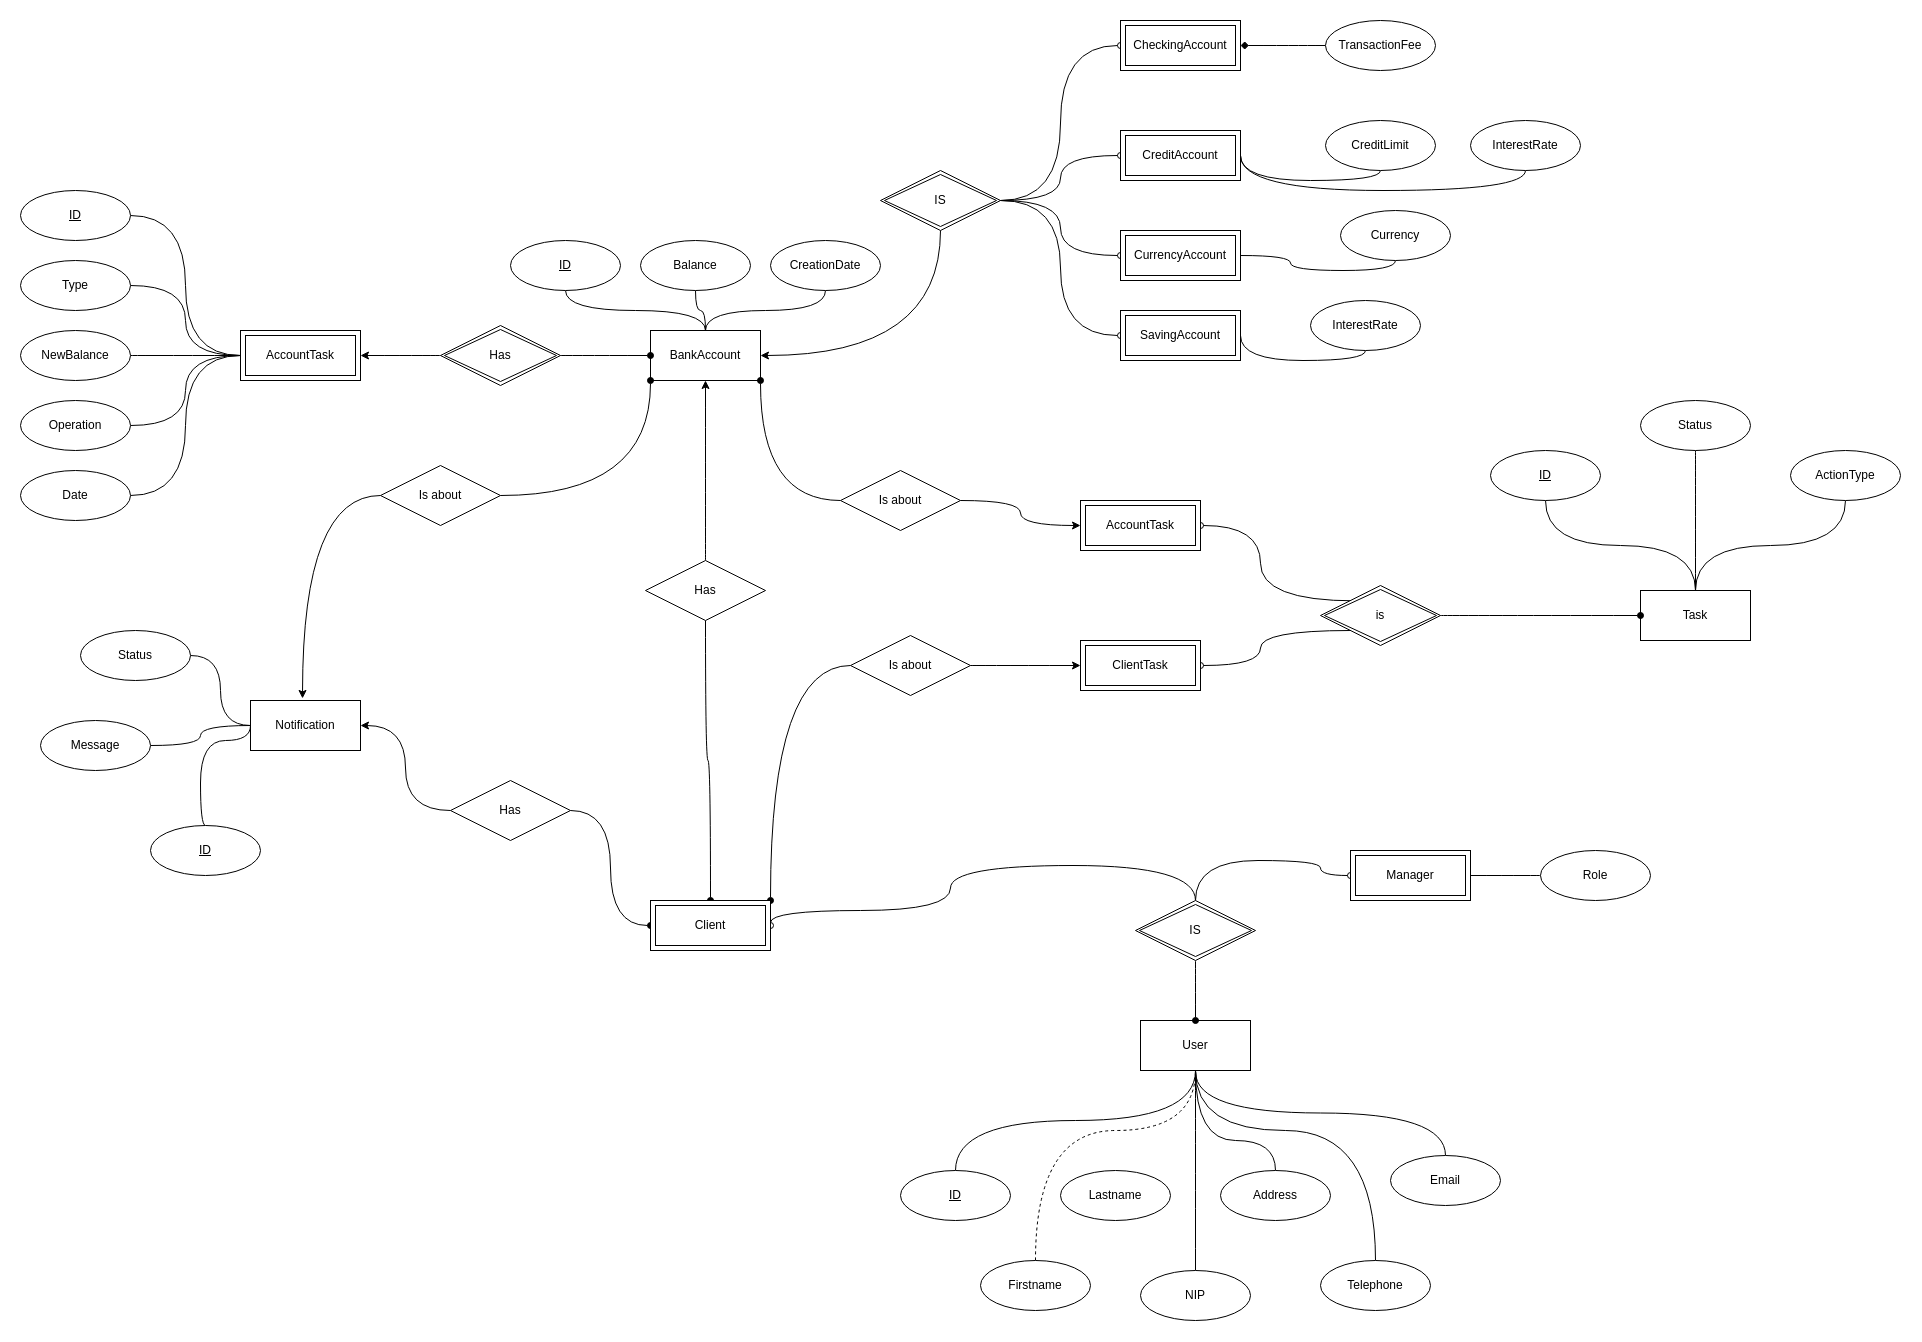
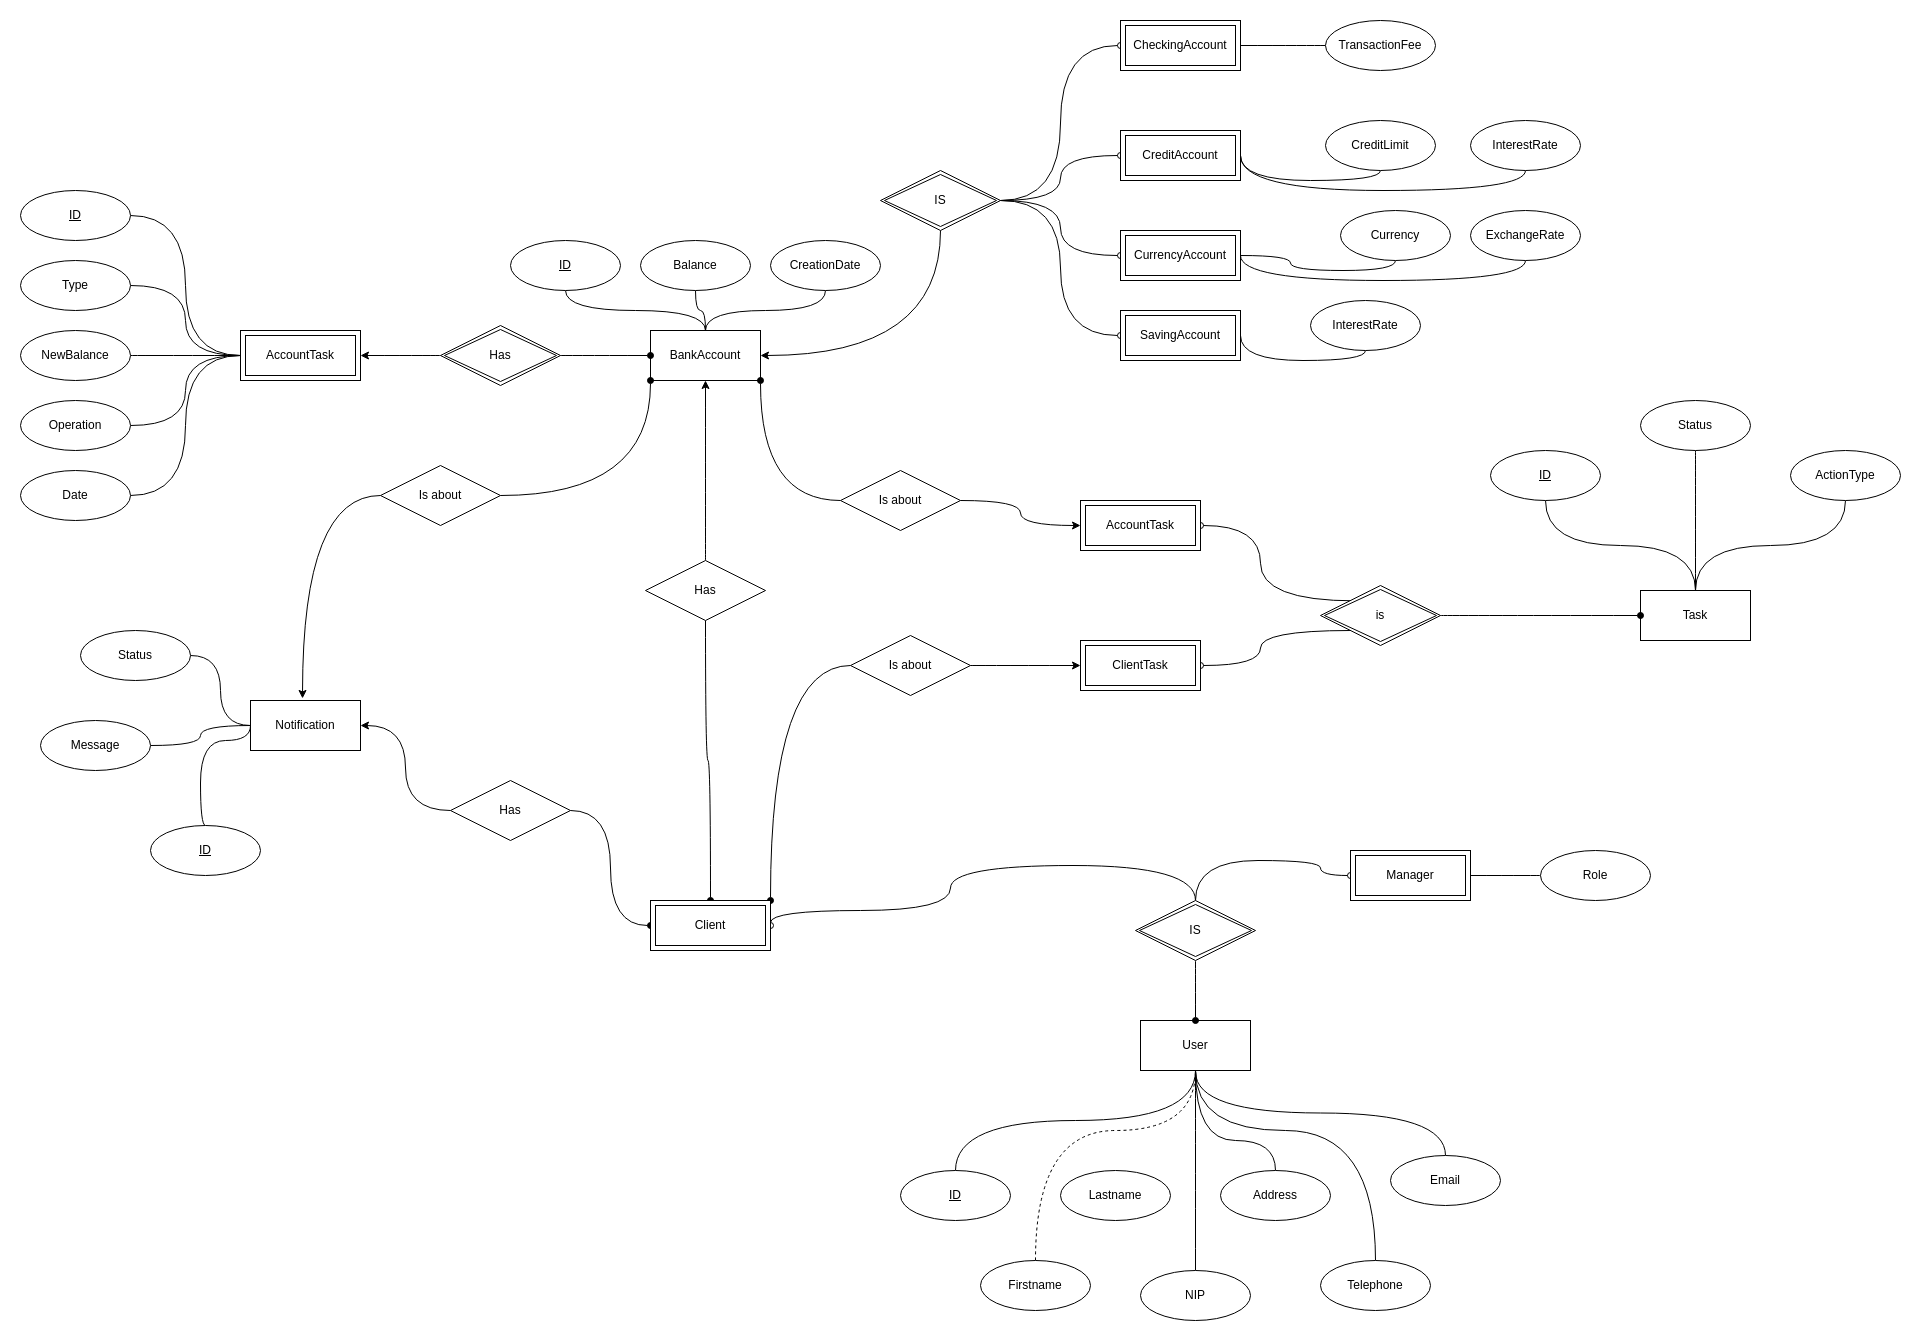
- <mxCell id="21" style="edgeStyle=orthogonalEdgeStyle;curved=1;rounded=0;orthogonalLoop=1;jettySize=auto;html=1;exitX=0;exitY=0.5;exitDx=0;exitDy=0;entryX=1;entryY=0.5;entryDx=0;entryDy=0;endArrow=diamond;startFill=0;" edge="1" parent="1" source="22" target="89"><mxGeometry relative="1" as="geometry"><Array as="points"><mxPoint x="1310" y="45" /></Array></mxGeometry></mxCell>
+ <mxCell id="21" style="edgeStyle=orthogonalEdgeStyle;curved=1;rounded=0;orthogonalLoop=1;jettySize=auto;html=1;exitX=0;exitY=0.5;exitDx=0;exitDy=0;entryX=1;entryY=0.5;entryDx=0;entryDy=0;endArrow=none;startFill=0;" edge="1" parent="1" source="22" target="89"><mxGeometry relative="1" as="geometry"><Array as="points"><mxPoint x="1310" y="45" /></Array></mxGeometry></mxCell>
+ <mxCell id="35" value="ExchangeRate" style="ellipse;whiteSpace=wrap;html=1;align=center;" parent="1" vertex="1"><mxGeometry x="1470" y="210" width="110" height="50" as="geometry" /></mxCell>
+ <mxCell id="34" style="edgeStyle=orthogonalEdgeStyle;curved=1;rounded=0;orthogonalLoop=1;jettySize=auto;html=1;exitX=0.5;exitY=1;exitDx=0;exitDy=0;entryX=1;entryY=0.5;entryDx=0;entryDy=0;endArrow=none;startFill=0;" parent="1" source="35" target="91" edge="1"><mxGeometry relative="1" as="geometry"><Array as="points"><mxPoint x="1525" y="280" /><mxPoint x="1240" y="280" /></Array><mxPoint x="1240" y="255" as="targetPoint" /></mxGeometry></mxCell>
